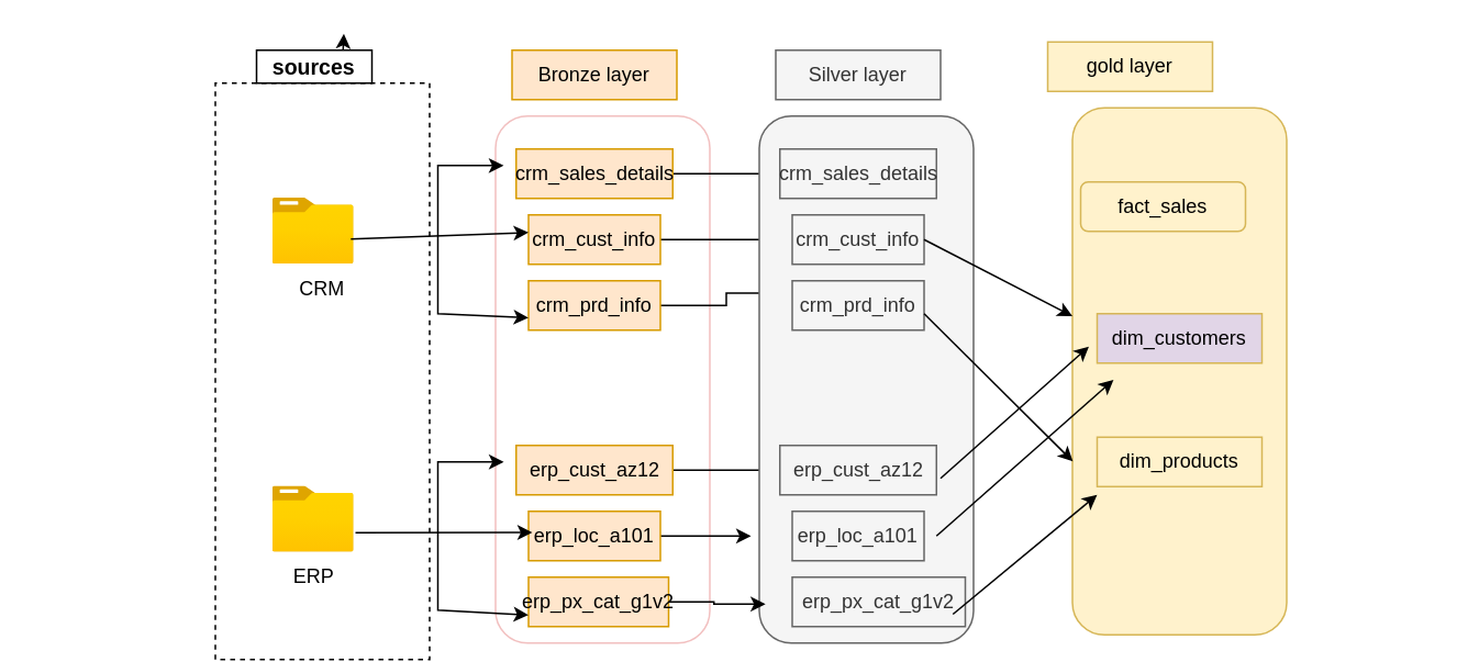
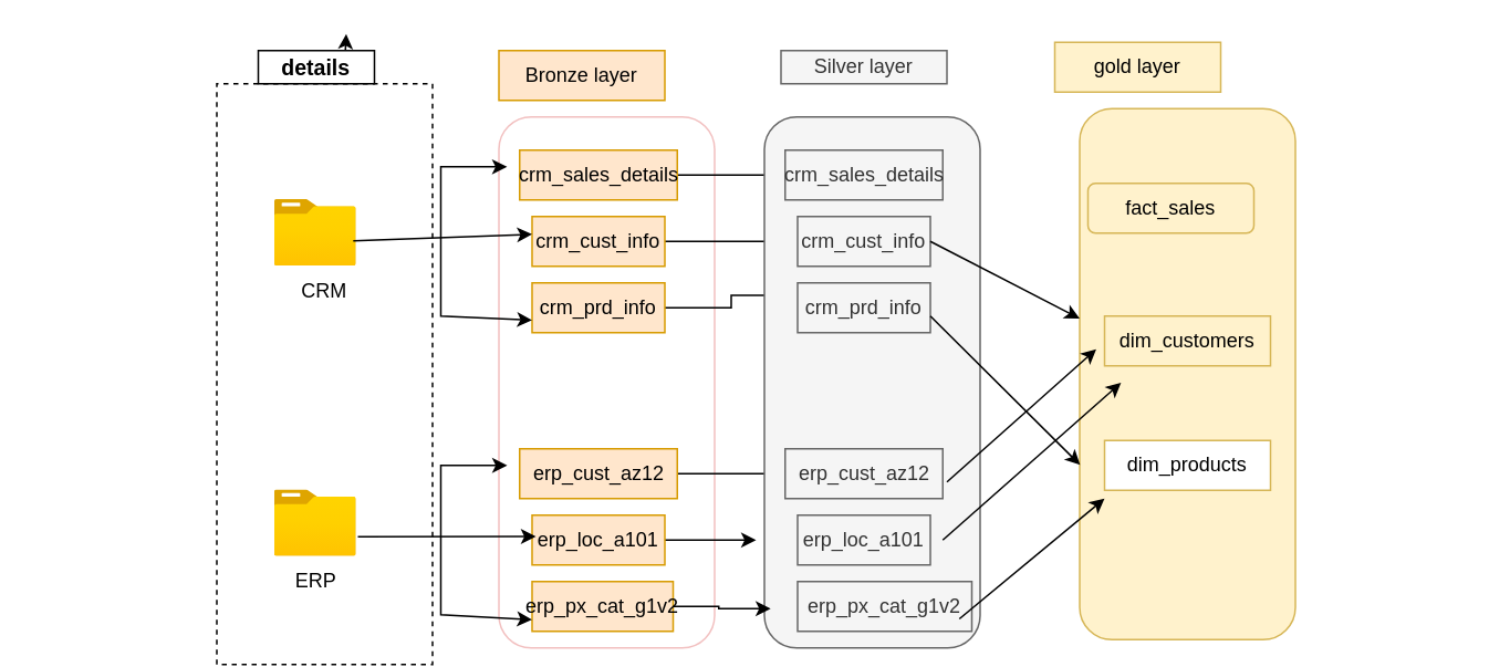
- <mxCell id="4" value="&lt;b&gt;&lt;font style=&quot;font-size: 13px;&quot;&gt;sources&lt;/font&gt;&lt;/b&gt;" style="rounded=0;whiteSpace=wrap;html=1;" parent="1" vertex="1"><mxGeometry x="155" y="30" width="70" height="20" as="geometry" /></mxCell>
+ <mxCell id="4" value="&lt;b&gt;&lt;font style=&quot;font-size: 13px;&quot;&gt;details&lt;/font&gt;&lt;/b&gt;" style="rounded=0;whiteSpace=wrap;html=1;" parent="1" vertex="1"><mxGeometry x="155" y="30" width="70" height="20" as="geometry" /></mxCell>
- <mxCell id="9" value="Bronze layer" style="rounded=0;whiteSpace=wrap;html=1;fillColor=#ffe6cc;strokeColor=#d79b00;" parent="1" vertex="1"><mxGeometry x="310" y="30" width="100" height="30" as="geometry" /></mxCell>
+ <mxCell id="9" value="Bronze layer" style="rounded=0;whiteSpace=wrap;html=1;fillColor=#ffe6cc;strokeColor=#d79b00;" parent="1" vertex="1"><mxGeometry x="300" y="30" width="100" height="30" as="geometry" /></mxCell>
- <mxCell id="26" value="Silver layer" style="rounded=0;whiteSpace=wrap;html=1;fillColor=#f5f5f5;strokeColor=#666666;fontColor=#333333;" parent="1" vertex="1"><mxGeometry x="470" y="30" width="100" height="30" as="geometry" /></mxCell>
+ <mxCell id="26" value="Silver layer" style="rounded=0;whiteSpace=wrap;html=1;fillColor=#f5f5f5;strokeColor=#666666;fontColor=#333333;" parent="1" vertex="1"><mxGeometry x="470" y="30" width="100" height="20" as="geometry" /></mxCell>
- <mxCell id="38" value="dim_customers" style="rounded=0;whiteSpace=wrap;html=1;fillColor=#e1d5e7;strokeColor=#d6b656;" vertex="1" parent="1"><mxGeometry x="665" y="190" width="100" height="30" as="geometry" /></mxCell>
+ <mxCell id="38" value="dim_customers" style="rounded=0;whiteSpace=wrap;html=1;fillColor=#fff2cc;strokeColor=#d6b656;" vertex="1" parent="1"><mxGeometry x="665" y="190" width="100" height="30" as="geometry" /></mxCell>
- <mxCell id="39" value="dim_products" style="rounded=0;whiteSpace=wrap;html=1;fillColor=#fff2cc;strokeColor=#d6b656;" vertex="1" parent="1"><mxGeometry x="665" y="265" width="100" height="30" as="geometry" /></mxCell>
+ <mxCell id="39" value="dim_products" style="rounded=0;whiteSpace=wrap;html=1;fillColor=#ffffff;strokeColor=#d6b656;" vertex="1" parent="1"><mxGeometry x="665" y="265" width="100" height="30" as="geometry" /></mxCell>
